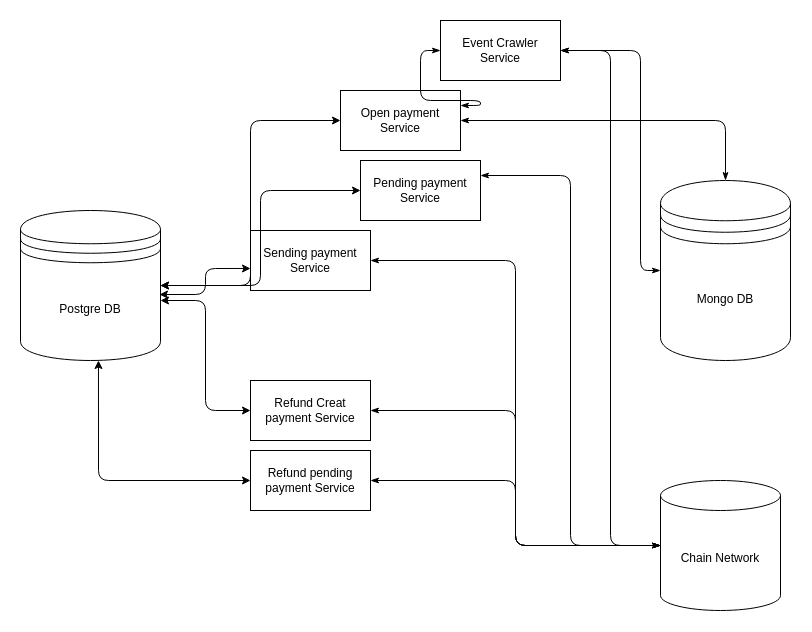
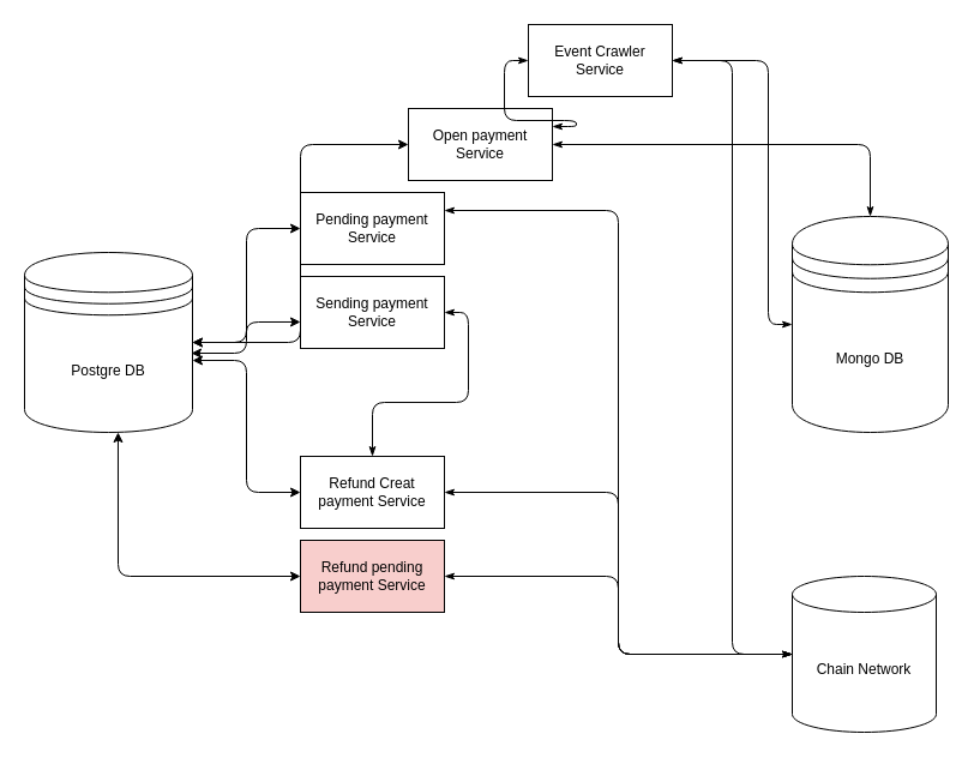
- <mxCell id="8" value="Pending payment Service" style="rounded=0;whiteSpace=wrap;html=1;" vertex="1" parent="1"><mxGeometry x="360" y="160" width="120" height="60" as="geometry" /></mxCell>
+ <mxCell id="8" value="Pending payment Service" style="rounded=0;whiteSpace=wrap;html=1;" vertex="1" parent="1"><mxGeometry x="250" y="160" width="120" height="60" as="geometry" /></mxCell>
- <mxCell id="5" style="edgeStyle=orthogonalEdgeStyle;rounded=1;sketch=0;orthogonalLoop=1;jettySize=auto;html=1;exitX=1;exitY=0.5;exitDx=0;exitDy=0;entryX=0;entryY=0.5;entryDx=0;entryDy=0;entryPerimeter=0;shadow=0;startArrow=classicThin;startFill=1;endArrow=classicThin;endFill=1;" edge="1" parent="1" source="6" target="23"><mxGeometry relative="1" as="geometry" /></mxCell>
+ <mxCell id="5" style="edgeStyle=orthogonalEdgeStyle;rounded=1;sketch=0;orthogonalLoop=1;jettySize=auto;html=1;exitX=1;exitY=0.5;exitDx=0;exitDy=0;shadow=0;startArrow=classicThin;startFill=1;endArrow=classicThin;endFill=1;" edge="1" parent="1" source="6" target="10"><mxGeometry relative="1" as="geometry" /></mxCell>
- <mxCell id="12" value="Refund pending payment Service" style="rounded=0;whiteSpace=wrap;html=1;" vertex="1" parent="1"><mxGeometry x="250" y="450" width="120" height="60" as="geometry" /></mxCell>
+ <mxCell id="12" value="Refund pending payment Service" style="rounded=0;whiteSpace=wrap;html=1;fillColor=#f8cecc;" vertex="1" parent="1"><mxGeometry x="250" y="450" width="120" height="60" as="geometry" /></mxCell>
